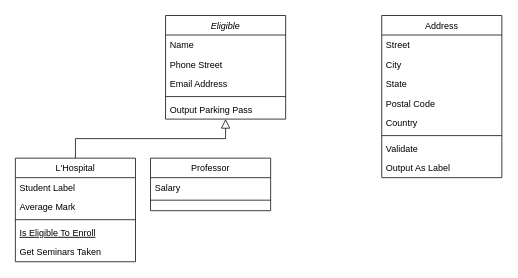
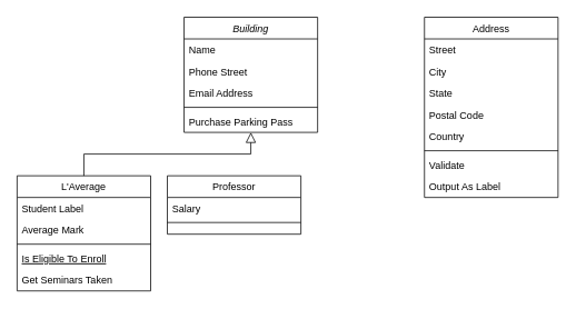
- <mxCell id="2" value="Eligible" style="swimlane;fontStyle=2;align=center;verticalAlign=top;childLayout=stackLayout;horizontal=1;startSize=26;horizontalStack=0;resizeParent=1;resizeLast=0;collapsible=1;marginBottom=0;rounded=0;shadow=0;strokeWidth=1;" parent="1" vertex="1"><mxGeometry x="220" y="20" width="160" height="138" as="geometry"><mxRectangle x="230" y="140" width="160" height="26" as="alternateBounds" /></mxGeometry></mxCell>
+ <mxCell id="2" value="Building" style="swimlane;fontStyle=2;align=center;verticalAlign=top;childLayout=stackLayout;horizontal=1;startSize=26;horizontalStack=0;resizeParent=1;resizeLast=0;collapsible=1;marginBottom=0;rounded=0;shadow=0;strokeWidth=1;" parent="1" vertex="1"><mxGeometry x="220" y="20" width="160" height="138" as="geometry"><mxRectangle x="230" y="140" width="160" height="26" as="alternateBounds" /></mxGeometry></mxCell>
- <mxCell id="7" value="Output Parking Pass" style="text;align=left;verticalAlign=top;spacingLeft=4;spacingRight=4;overflow=hidden;rotatable=0;points=[[0,0.5],[1,0.5]];portConstraint=eastwest;" parent="2" vertex="1"><mxGeometry y="112" width="160" height="26" as="geometry" /></mxCell>
+ <mxCell id="7" value="Purchase Parking Pass" style="text;align=left;verticalAlign=top;spacingLeft=4;spacingRight=4;overflow=hidden;rotatable=0;points=[[0,0.5],[1,0.5]];portConstraint=eastwest;" parent="2" vertex="1"><mxGeometry y="112" width="160" height="26" as="geometry" /></mxCell>
- <mxCell id="8" value="L'Hospital" style="swimlane;fontStyle=0;align=center;verticalAlign=top;childLayout=stackLayout;horizontal=1;startSize=26;horizontalStack=0;resizeParent=1;resizeLast=0;collapsible=1;marginBottom=0;rounded=0;shadow=0;strokeWidth=1;" parent="1" vertex="1"><mxGeometry x="20" y="210" width="160" height="138" as="geometry"><mxRectangle x="130" y="380" width="160" height="26" as="alternateBounds" /></mxGeometry></mxCell>
+ <mxCell id="8" value="L'Average" style="swimlane;fontStyle=0;align=center;verticalAlign=top;childLayout=stackLayout;horizontal=1;startSize=26;horizontalStack=0;resizeParent=1;resizeLast=0;collapsible=1;marginBottom=0;rounded=0;shadow=0;strokeWidth=1;" parent="1" vertex="1"><mxGeometry x="20" y="210" width="160" height="138" as="geometry"><mxRectangle x="130" y="380" width="160" height="26" as="alternateBounds" /></mxGeometry></mxCell>
